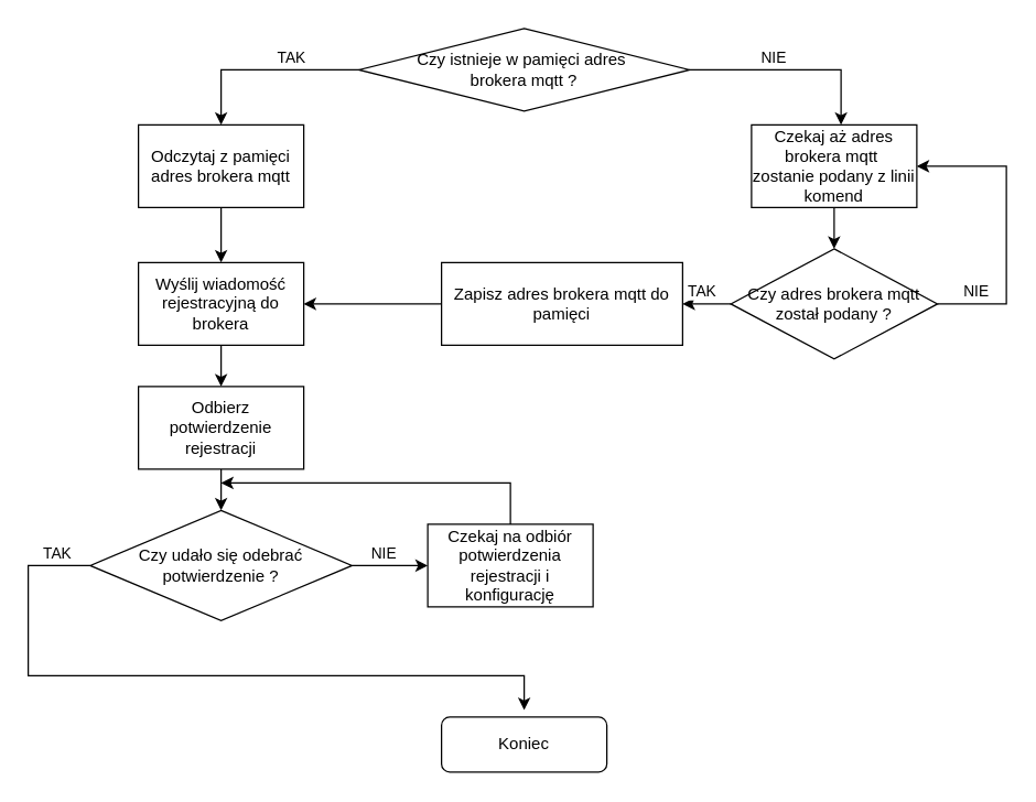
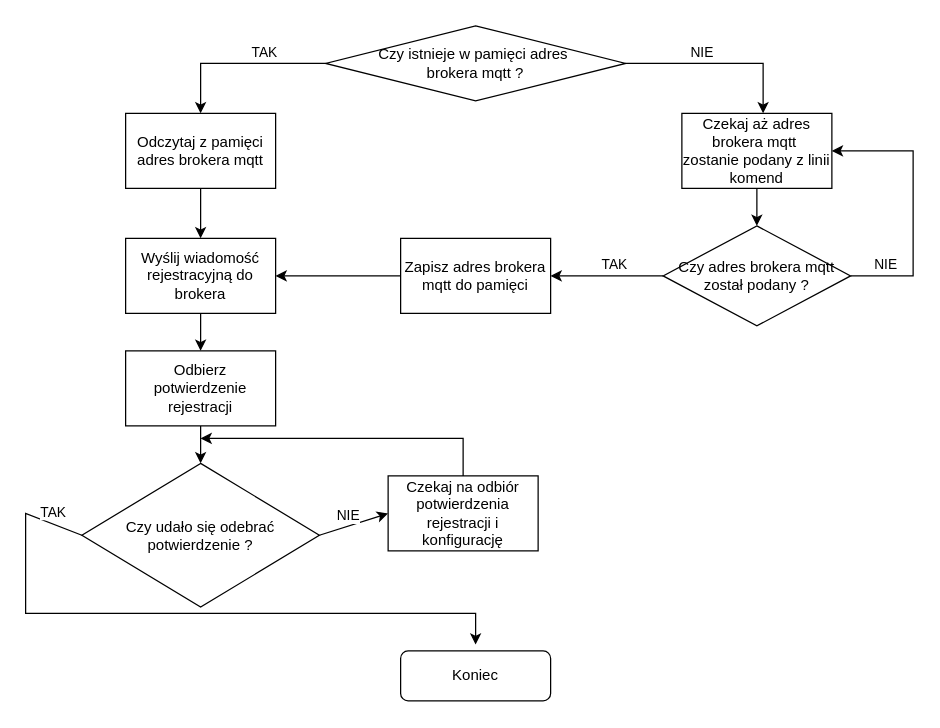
- <mxCell id="26" value="Zapisz adres brokera mqtt do pamięci" style="rounded=0;whiteSpace=wrap;html=1;" vertex="1" parent="1"><mxGeometry x="320" y="190" width="175" height="60" as="geometry" /></mxCell>
+ <mxCell id="26" value="Zapisz adres brokera mqtt do pamięci" style="rounded=0;whiteSpace=wrap;html=1;" vertex="1" parent="1"><mxGeometry x="320" y="190" width="120" height="60" as="geometry" /></mxCell>
- <mxCell id="6" value="Czy udało się odebrać potwierdzenie ?" style="rhombus;whiteSpace=wrap;html=1;" parent="1" vertex="1"><mxGeometry x="65" y="370" width="190" height="80" as="geometry" /></mxCell>
+ <mxCell id="6" value="Czy udało się odebrać potwierdzenie ?" style="rhombus;whiteSpace=wrap;html=1;" parent="1" vertex="1"><mxGeometry x="65" y="370" width="190" height="115" as="geometry" /></mxCell>
